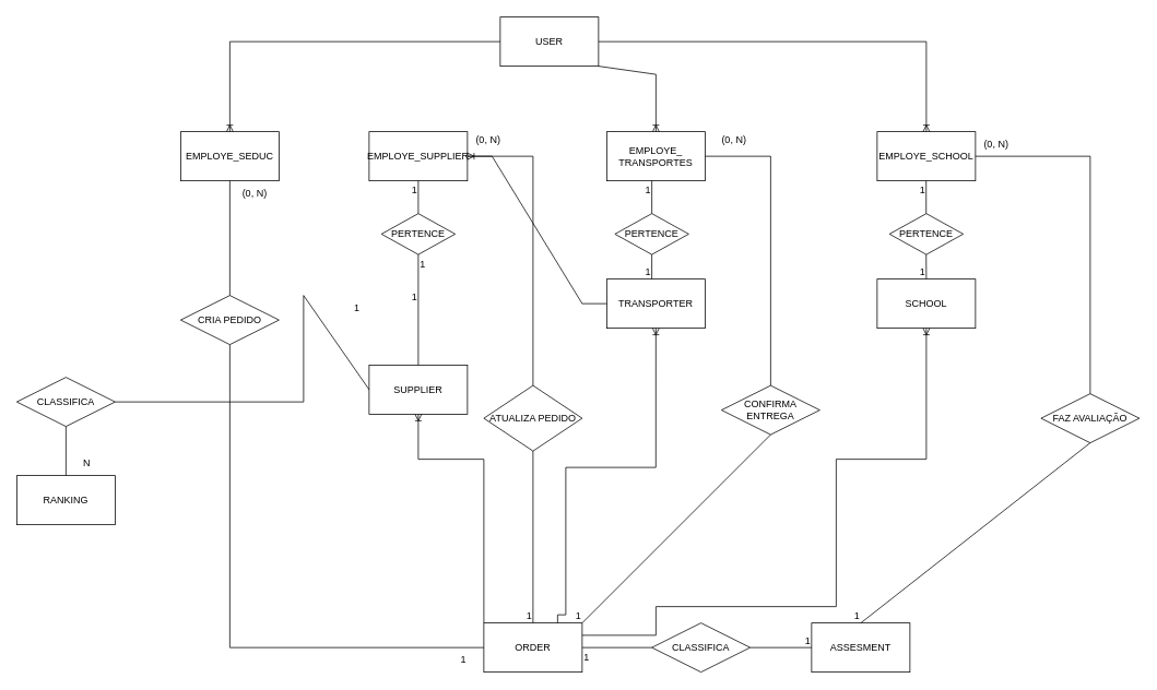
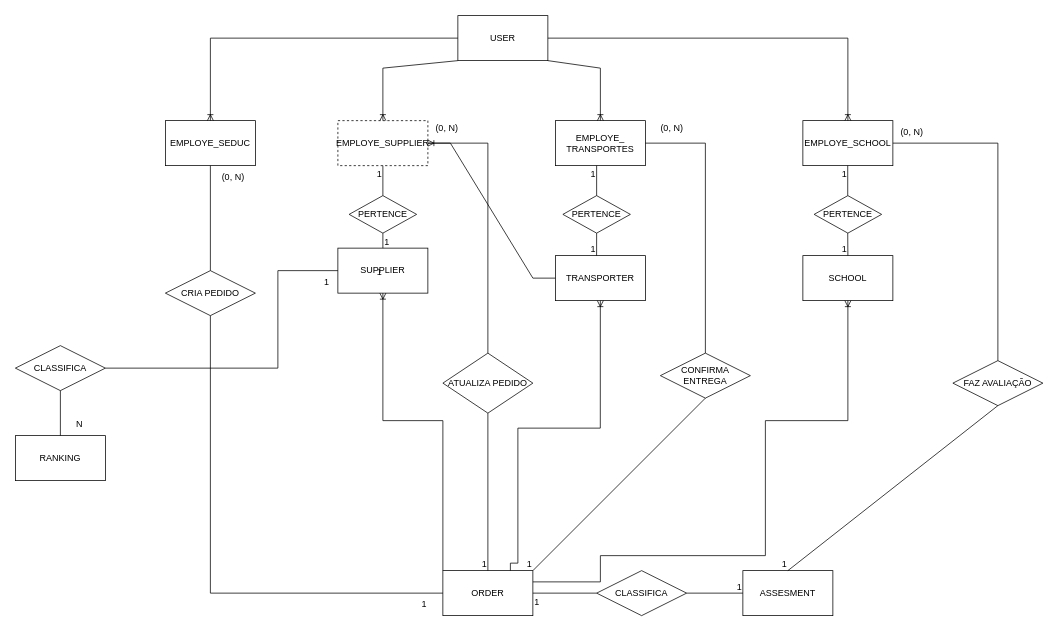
+ <mxCell id="55" value="" style="fontSize=12;html=1;endArrow=ERoneToMany;rounded=0;entryX=0.5;entryY=0;entryDx=0;entryDy=0;elbow=vertical;exitX=0;exitY=1;exitDx=0;exitDy=0;" edge="1" parent="1" source="2" target="4"><mxGeometry width="100" height="100" relative="1" as="geometry"><mxPoint x="620" y="60" as="sourcePoint" /><mxPoint x="290" y="170" as="targetPoint" /><Array as="points"><mxPoint x="510" y="90" /></Array></mxGeometry></mxCell>
- <mxCell id="4" value="EMPLOYE_SUPPLIER" style="rounded=0;whiteSpace=wrap;html=1;" vertex="1" parent="1"><mxGeometry x="450" y="160" width="120" height="60" as="geometry" /></mxCell>
+ <mxCell id="4" value="EMPLOYE_SUPPLIER" style="rounded=0;whiteSpace=wrap;html=1;dashed=1;" vertex="1" parent="1"><mxGeometry x="450" y="160" width="120" height="60" as="geometry" /></mxCell>
- <mxCell id="7" value="SUPPLIER" style="rounded=0;whiteSpace=wrap;html=1;" vertex="1" parent="1"><mxGeometry x="450" y="445" width="120" height="60" as="geometry" /></mxCell>
+ <mxCell id="7" value="SUPPLIER" style="rounded=0;whiteSpace=wrap;html=1;" vertex="1" parent="1"><mxGeometry x="450" y="330" width="120" height="60" as="geometry" /></mxCell>
